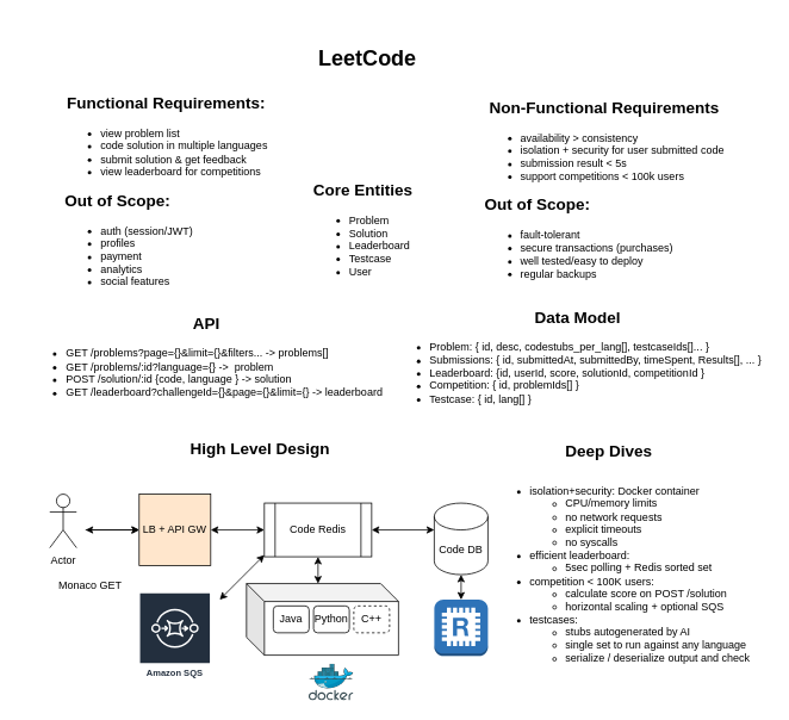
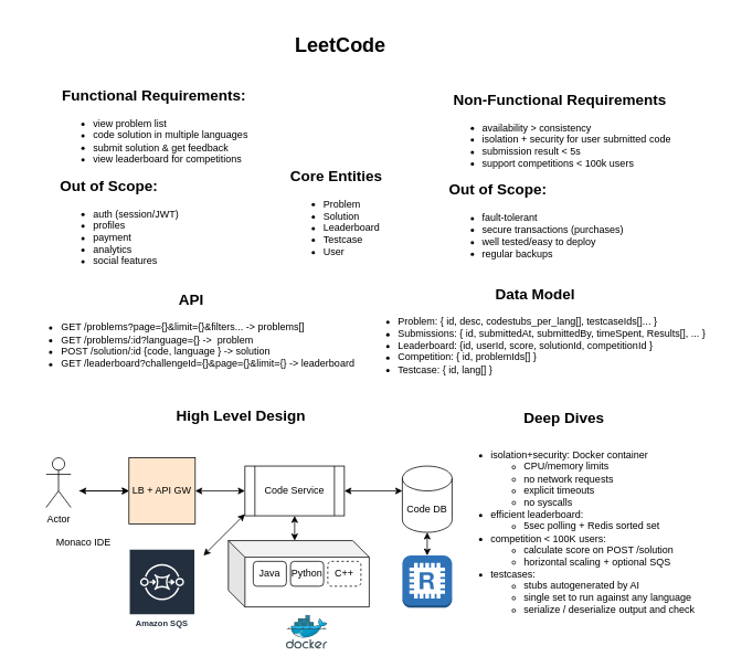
- <mxCell id="2" value="&lt;h1&gt;LeetCode&lt;/h1&gt;" style="text;html=1;align=center;verticalAlign=middle;resizable=0;points=[];autosize=1;strokeColor=none;fillColor=none;" vertex="1" parent="1"><mxGeometry x="345" y="30" width="130" height="70" as="geometry" /></mxCell>
+ <mxCell id="2" value="&lt;h1&gt;LeetCode&lt;/h1&gt;" style="text;html=1;align=center;verticalAlign=middle;resizable=0;points=[];autosize=1;strokeColor=none;fillColor=none;" vertex="1" parent="1"><mxGeometry x="345" y="20" width="130" height="70" as="geometry" /></mxCell>
- <mxCell id="11" value="Code Redis" style="shape=process;whiteSpace=wrap;html=1;backgroundOutline=1;" vertex="1" parent="1"><mxGeometry x="295" y="562" width="120" height="60" as="geometry" /></mxCell>
+ <mxCell id="11" value="Code Service" style="shape=process;whiteSpace=wrap;html=1;backgroundOutline=1;" vertex="1" parent="1"><mxGeometry x="295" y="562" width="120" height="60" as="geometry" /></mxCell>
- <mxCell id="14" value="Monaco GET" style="text;html=1;align=center;verticalAlign=middle;resizable=0;points=[];autosize=1;strokeColor=none;fillColor=none;" vertex="1" parent="1"><mxGeometry x="55" y="640" width="90" height="30" as="geometry" /></mxCell>
+ <mxCell id="14" value="Monaco IDE" style="text;html=1;align=center;verticalAlign=middle;resizable=0;points=[];autosize=1;strokeColor=none;fillColor=none;" vertex="1" parent="1"><mxGeometry x="55" y="640" width="90" height="30" as="geometry" /></mxCell>
